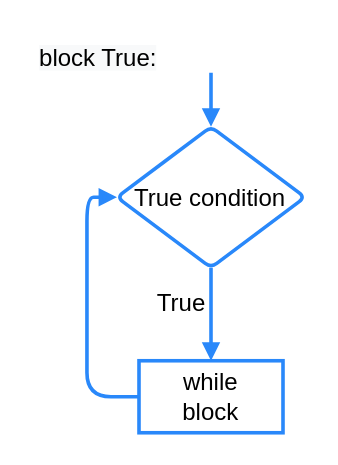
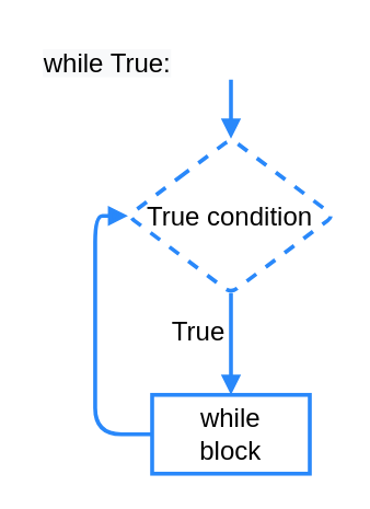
- <mxCell id="8" value="&#10;&#10;&lt;span style=&quot;color: rgb(0, 0, 0); font-family: helvetica; font-size: 16px; font-style: normal; font-weight: 400; letter-spacing: normal; text-align: center; text-indent: 0px; text-transform: none; word-spacing: 0px; background-color: rgb(248, 249, 250); display: inline; float: none;&quot;&gt;block True:&lt;/span&gt;&#10;&#10;" style="text;html=1;strokeColor=none;fillColor=none;align=center;verticalAlign=middle;whiteSpace=wrap;rounded=0;" vertex="1" parent="1"><mxGeometry x="20" y="20" width="90" height="20" as="geometry" /></mxCell>
+ <mxCell id="8" value="&#10;&#10;&lt;span style=&quot;color: rgb(0, 0, 0); font-family: helvetica; font-size: 16px; font-style: normal; font-weight: 400; letter-spacing: normal; text-align: center; text-indent: 0px; text-transform: none; word-spacing: 0px; background-color: rgb(248, 249, 250); display: inline; float: none;&quot;&gt;while True:&lt;/span&gt;&#10;&#10;" style="text;html=1;strokeColor=none;fillColor=none;align=center;verticalAlign=middle;whiteSpace=wrap;rounded=0;" vertex="1" parent="1"><mxGeometry x="20" y="20" width="90" height="20" as="geometry" /></mxCell>
- <mxCell id="3" value="True condition" style="html=1;whiteSpace=wrap;rhombus;fontSize=16;fontColor=#000000;spacing=5;strokeColor=#2988fa;strokeOpacity=100;rounded=1;absoluteArcSize=1;arcSize=9.6;fillColor=#ffffff;strokeWidth=2.4;" vertex="1" parent="1"><mxGeometry x="77.33" y="76" width="125.33" height="94" as="geometry" /></mxCell>
+ <mxCell id="3" value="True condition" style="html=1;whiteSpace=wrap;rhombus;fontSize=16;fontColor=#000000;spacing=5;strokeColor=#2988fa;strokeOpacity=100;rounded=1;absoluteArcSize=1;arcSize=9.6;fillColor=#ffffff;strokeWidth=2.4;dashed=1;" vertex="1" parent="1"><mxGeometry x="77.33" y="76" width="125.33" height="94" as="geometry" /></mxCell>
